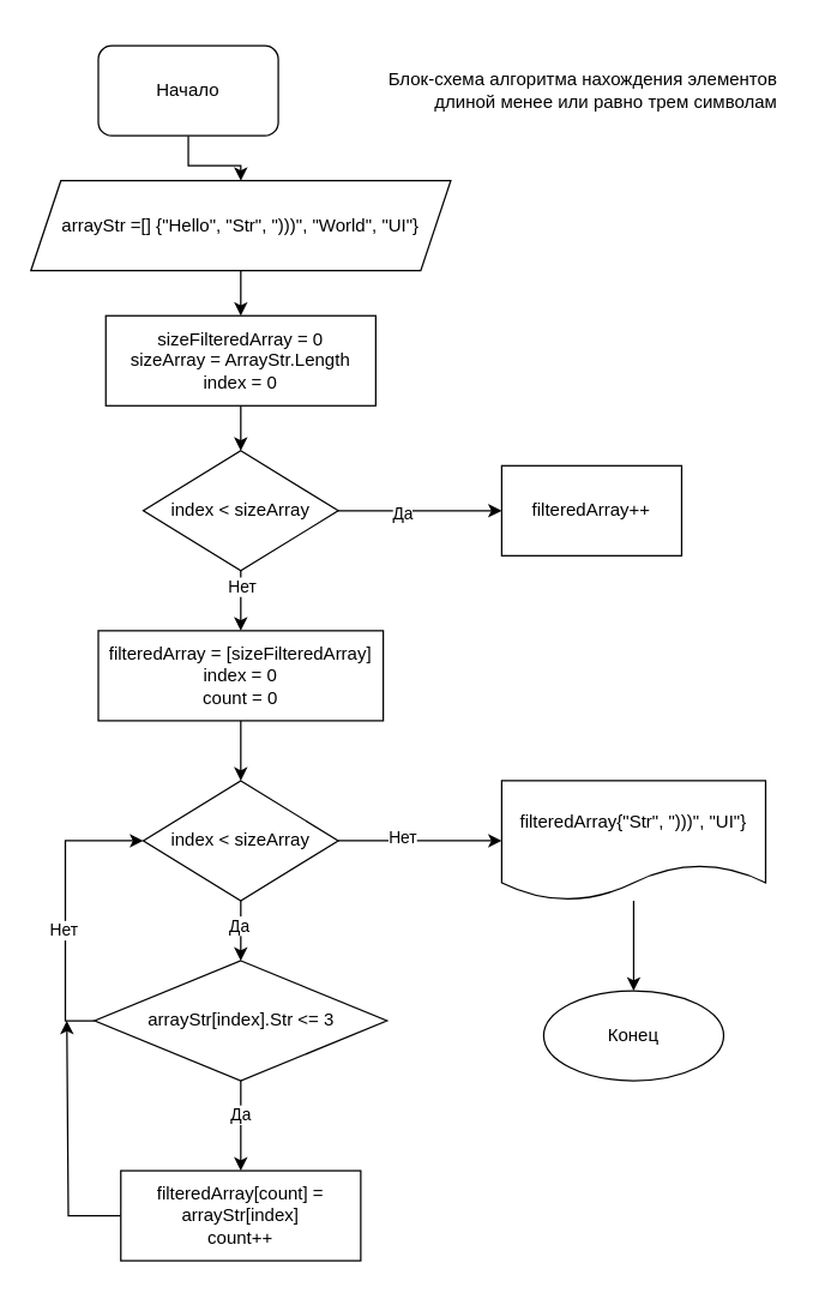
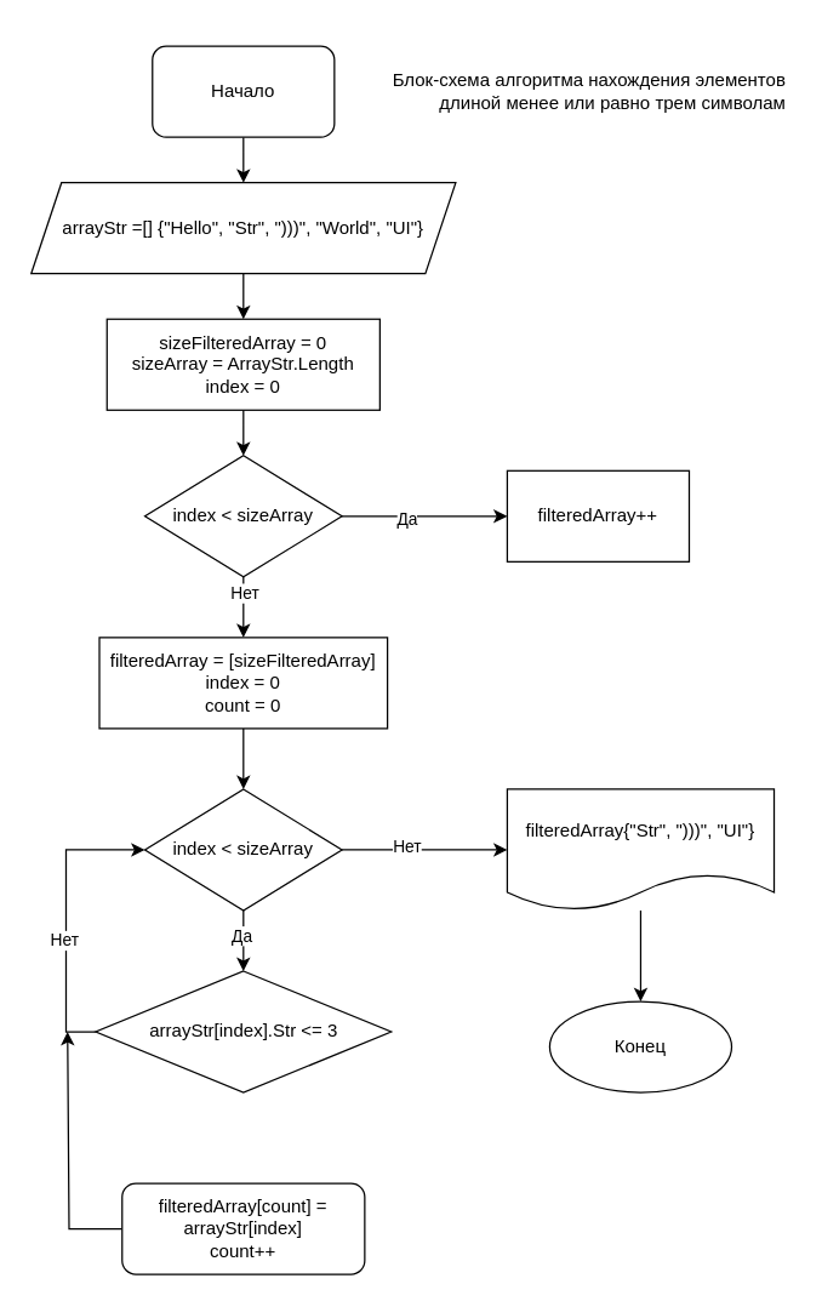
- <mxCell id="3" value="Начало" style="rounded=1;whiteSpace=wrap;html=1;" vertex="1" parent="1"><mxGeometry x="65" y="30" width="120" height="60" as="geometry" /></mxCell>
+ <mxCell id="3" value="Начало" style="rounded=1;whiteSpace=wrap;html=1;" vertex="1" parent="1"><mxGeometry x="100" y="30" width="120" height="60" as="geometry" /></mxCell>
- <mxCell id="24" style="edgeStyle=orthogonalEdgeStyle;rounded=0;orthogonalLoop=1;jettySize=auto;html=1;entryX=0.5;entryY=0;entryDx=0;entryDy=0;" edge="1" parent="1" source="28" target="30"><mxGeometry relative="1" as="geometry" /></mxCell>
- <mxCell id="25" value="Да" style="edgeLabel;html=1;align=center;verticalAlign=middle;resizable=0;points=[];" vertex="1" connectable="0" parent="24"><mxGeometry x="-0.267" y="-1" relative="1" as="geometry"><mxPoint as="offset" /></mxGeometry></mxCell>
- <mxCell id="30" value="filteredArray[count] = arrayStr[index]&lt;br&gt;count++" style="rounded=0;whiteSpace=wrap;html=1;" vertex="1" parent="1"><mxGeometry x="80" y="780" width="160" height="60" as="geometry" /></mxCell>
+ <mxCell id="30" value="filteredArray[count] = arrayStr[index]&lt;br&gt;count++" style="whiteSpace=wrap;html=1;rounded=1;" vertex="1" parent="1"><mxGeometry x="80" y="780" width="160" height="60" as="geometry" /></mxCell>
